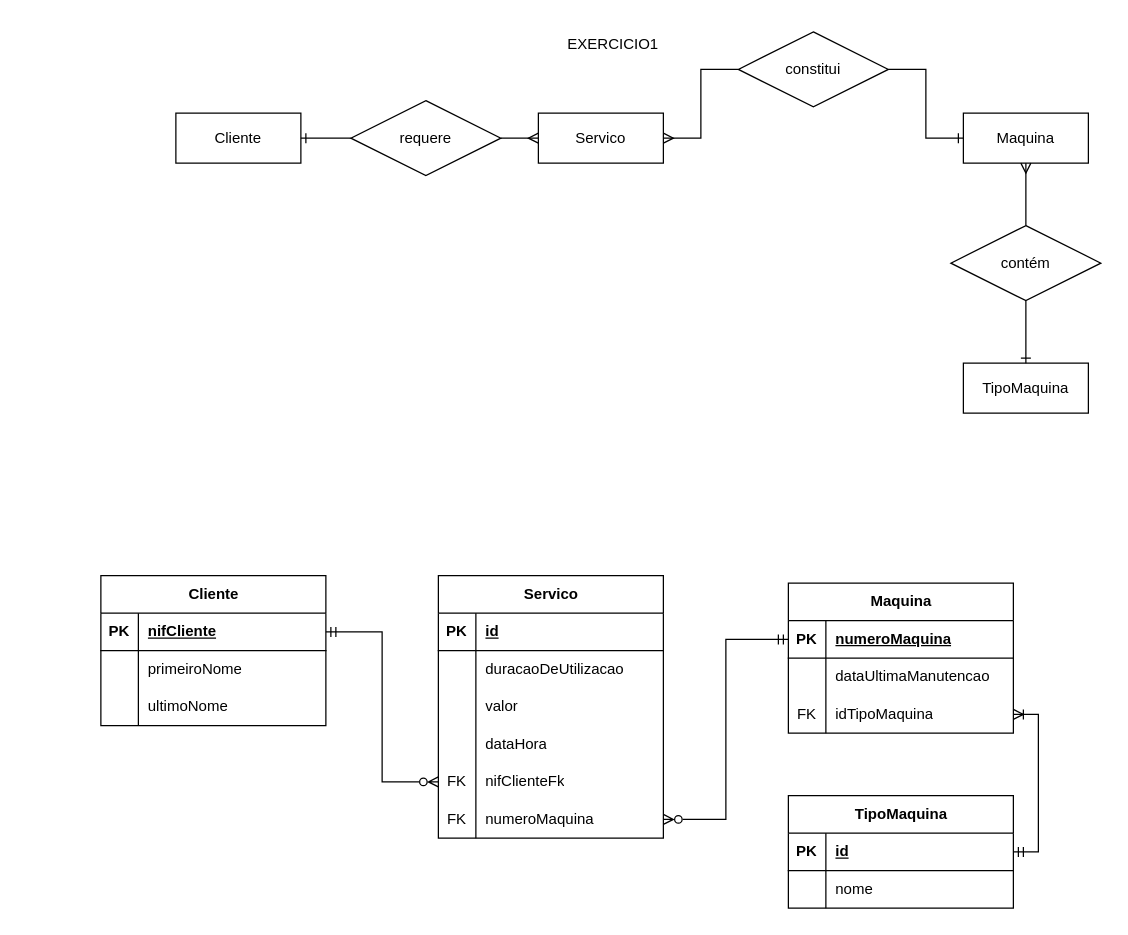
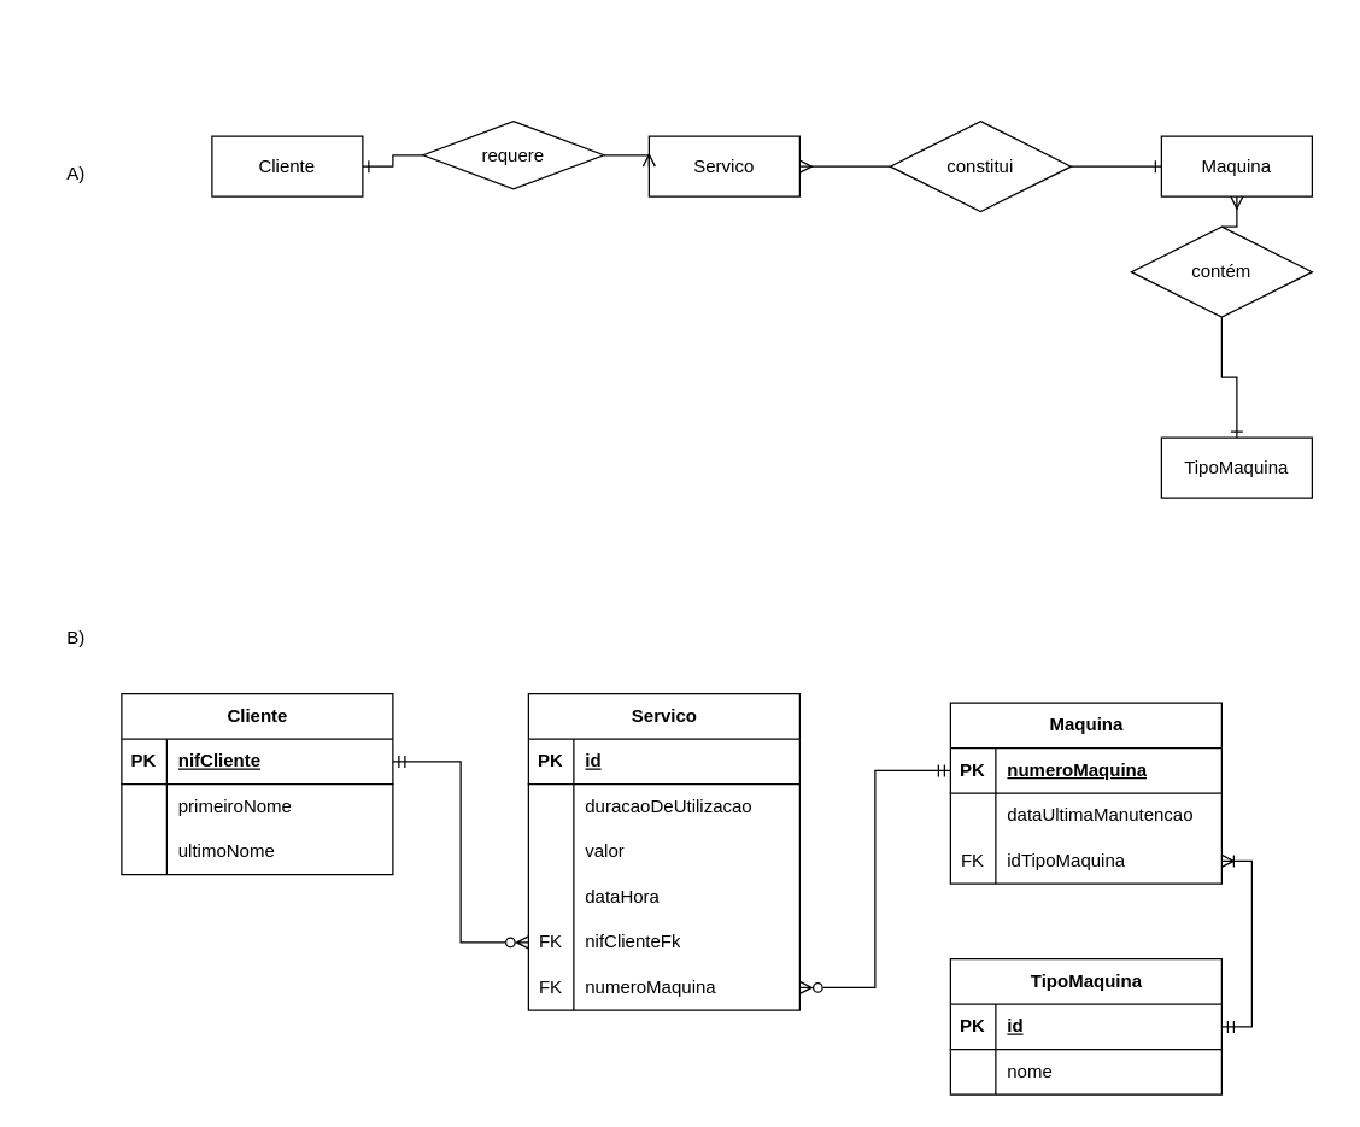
- <mxCell id="64" value="EXERCICIO1" style="text;html=1;align=center;verticalAlign=middle;whiteSpace=wrap;rounded=0;" vertex="1" parent="1"><mxGeometry x="460" y="20" width="60" height="30" as="geometry" /></mxCell>
- <mxCell id="6" value="constitui" style="shape=rhombus;perimeter=rhombusPerimeter;whiteSpace=wrap;html=1;align=center;" vertex="1" parent="1"><mxGeometry x="590" y="25" width="120" height="60" as="geometry" /></mxCell>
+ <mxCell id="6" value="constitui" style="shape=rhombus;perimeter=rhombusPerimeter;whiteSpace=wrap;html=1;align=center;" vertex="1" parent="1"><mxGeometry x="590" y="80" width="120" height="60" as="geometry" /></mxCell>
- <mxCell id="24" value="requere" style="shape=rhombus;perimeter=rhombusPerimeter;whiteSpace=wrap;html=1;align=center;" vertex="1" parent="1"><mxGeometry x="280" y="80" width="120" height="60" as="geometry" /></mxCell>
+ <mxCell id="24" value="requere" style="shape=rhombus;perimeter=rhombusPerimeter;whiteSpace=wrap;html=1;align=center;" vertex="1" parent="1"><mxGeometry x="280" y="80" width="120" height="45" as="geometry" /></mxCell>
+ <mxCell id="65" value="A)" style="text;html=1;align=center;verticalAlign=middle;whiteSpace=wrap;rounded=0;" vertex="1" parent="1"><mxGeometry x="20" y="100" width="60" height="30" as="geometry" /></mxCell>
- <mxCell id="10" value="contém" style="shape=rhombus;perimeter=rhombusPerimeter;whiteSpace=wrap;html=1;align=center;" vertex="1" parent="1"><mxGeometry x="760" y="180" width="120" height="60" as="geometry" /></mxCell>
+ <mxCell id="10" value="contém" style="shape=rhombus;perimeter=rhombusPerimeter;whiteSpace=wrap;html=1;align=center;" vertex="1" parent="1"><mxGeometry x="750" y="150" width="120" height="60" as="geometry" /></mxCell>
+ <mxCell id="66" value="B)" style="text;html=1;align=center;verticalAlign=middle;whiteSpace=wrap;rounded=0;" vertex="1" parent="1"><mxGeometry x="20" y="408" width="60" height="30" as="geometry" /></mxCell>
